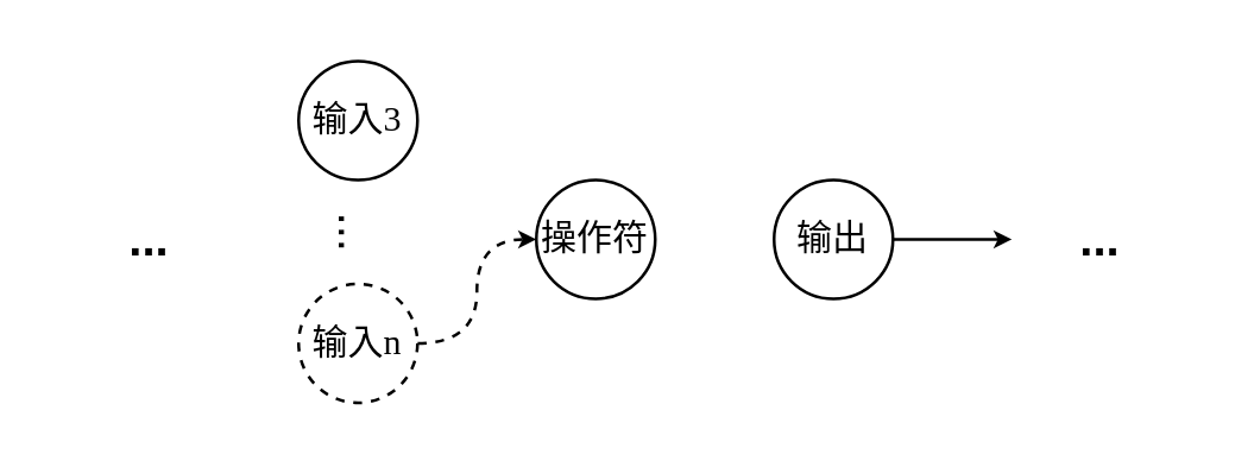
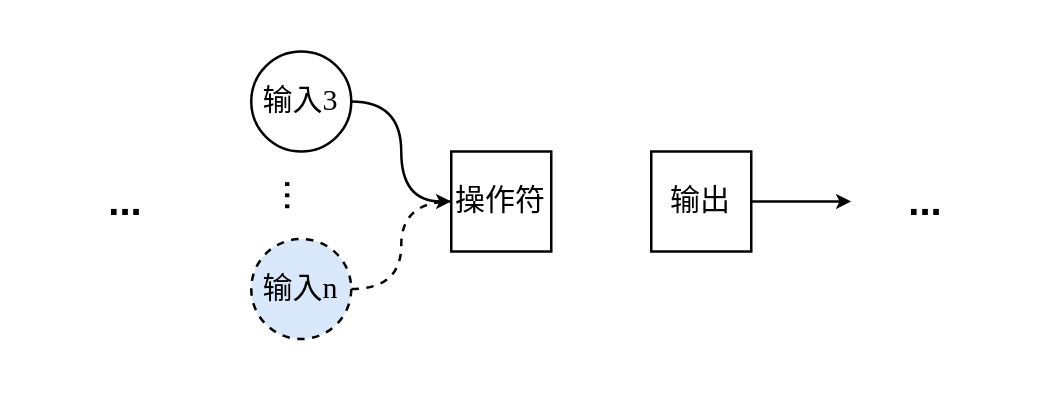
+ <mxCell id="2" style="rounded=0;orthogonalLoop=1;jettySize=auto;html=1;exitX=1;exitY=0.5;exitDx=0;exitDy=0;entryX=0;entryY=0.5;entryDx=0;entryDy=0;fontSize=16;endSize=3;startSize=3;edgeStyle=orthogonalEdgeStyle;curved=1;" parent="1" source="3" target="6" edge="1"><mxGeometry relative="1" as="geometry" /></mxCell>
- <mxCell id="6" value="操作符" style="ellipse;whiteSpace=wrap;html=1;aspect=fixed;fontFamily=Times New Roman;" parent="1" vertex="1"><mxGeometry x="180" y="60" width="40" height="40" as="geometry" /></mxCell>
+ <mxCell id="6" value="操作符" style="whiteSpace=wrap;html=1;aspect=fixed;fontFamily=Times New Roman;rounded=0;" parent="1" vertex="1"><mxGeometry x="180" y="60" width="40" height="40" as="geometry" /></mxCell>
- <mxCell id="8" value="输出" style="ellipse;whiteSpace=wrap;html=1;aspect=fixed;fontFamily=Times New Roman;" parent="1" vertex="1"><mxGeometry x="260" y="60" width="40" height="40" as="geometry" /></mxCell>
+ <mxCell id="8" value="输出" style="whiteSpace=wrap;html=1;aspect=fixed;fontFamily=Times New Roman;rounded=0;" parent="1" vertex="1"><mxGeometry x="260" y="60" width="40" height="40" as="geometry" /></mxCell>
- <mxCell id="4" style="edgeStyle=orthogonalEdgeStyle;rounded=0;orthogonalLoop=1;jettySize=auto;html=1;exitX=1;exitY=0.5;exitDx=0;exitDy=0;entryX=0;entryY=0.5;entryDx=0;entryDy=0;fontSize=16;dashed=1;endSize=3;startSize=3;curved=1;" parent="1" source="5" target="6" edge="1"><mxGeometry relative="1" as="geometry" /></mxCell>
+ <mxCell id="4" style="edgeStyle=orthogonalEdgeStyle;rounded=0;orthogonalLoop=1;jettySize=auto;html=1;exitX=1;exitY=0.5;exitDx=0;exitDy=0;entryX=0;entryY=0.5;entryDx=0;entryDy=0;fontSize=16;dashed=1;endSize=3;startSize=3;curved=1;endArrow=none;" parent="1" source="5" target="6" edge="1"><mxGeometry relative="1" as="geometry" /></mxCell>
- <mxCell id="5" value="输入n" style="ellipse;whiteSpace=wrap;html=1;aspect=fixed;dashed=1;fontFamily=Times New Roman;" parent="1" vertex="1"><mxGeometry x="100" y="95" width="40" height="40" as="geometry" /></mxCell>
+ <mxCell id="5" value="输入n" style="ellipse;whiteSpace=wrap;html=1;aspect=fixed;dashed=1;fontFamily=Times New Roman;fillColor=#dae8fc;" parent="1" vertex="1"><mxGeometry x="100" y="95" width="40" height="40" as="geometry" /></mxCell>
